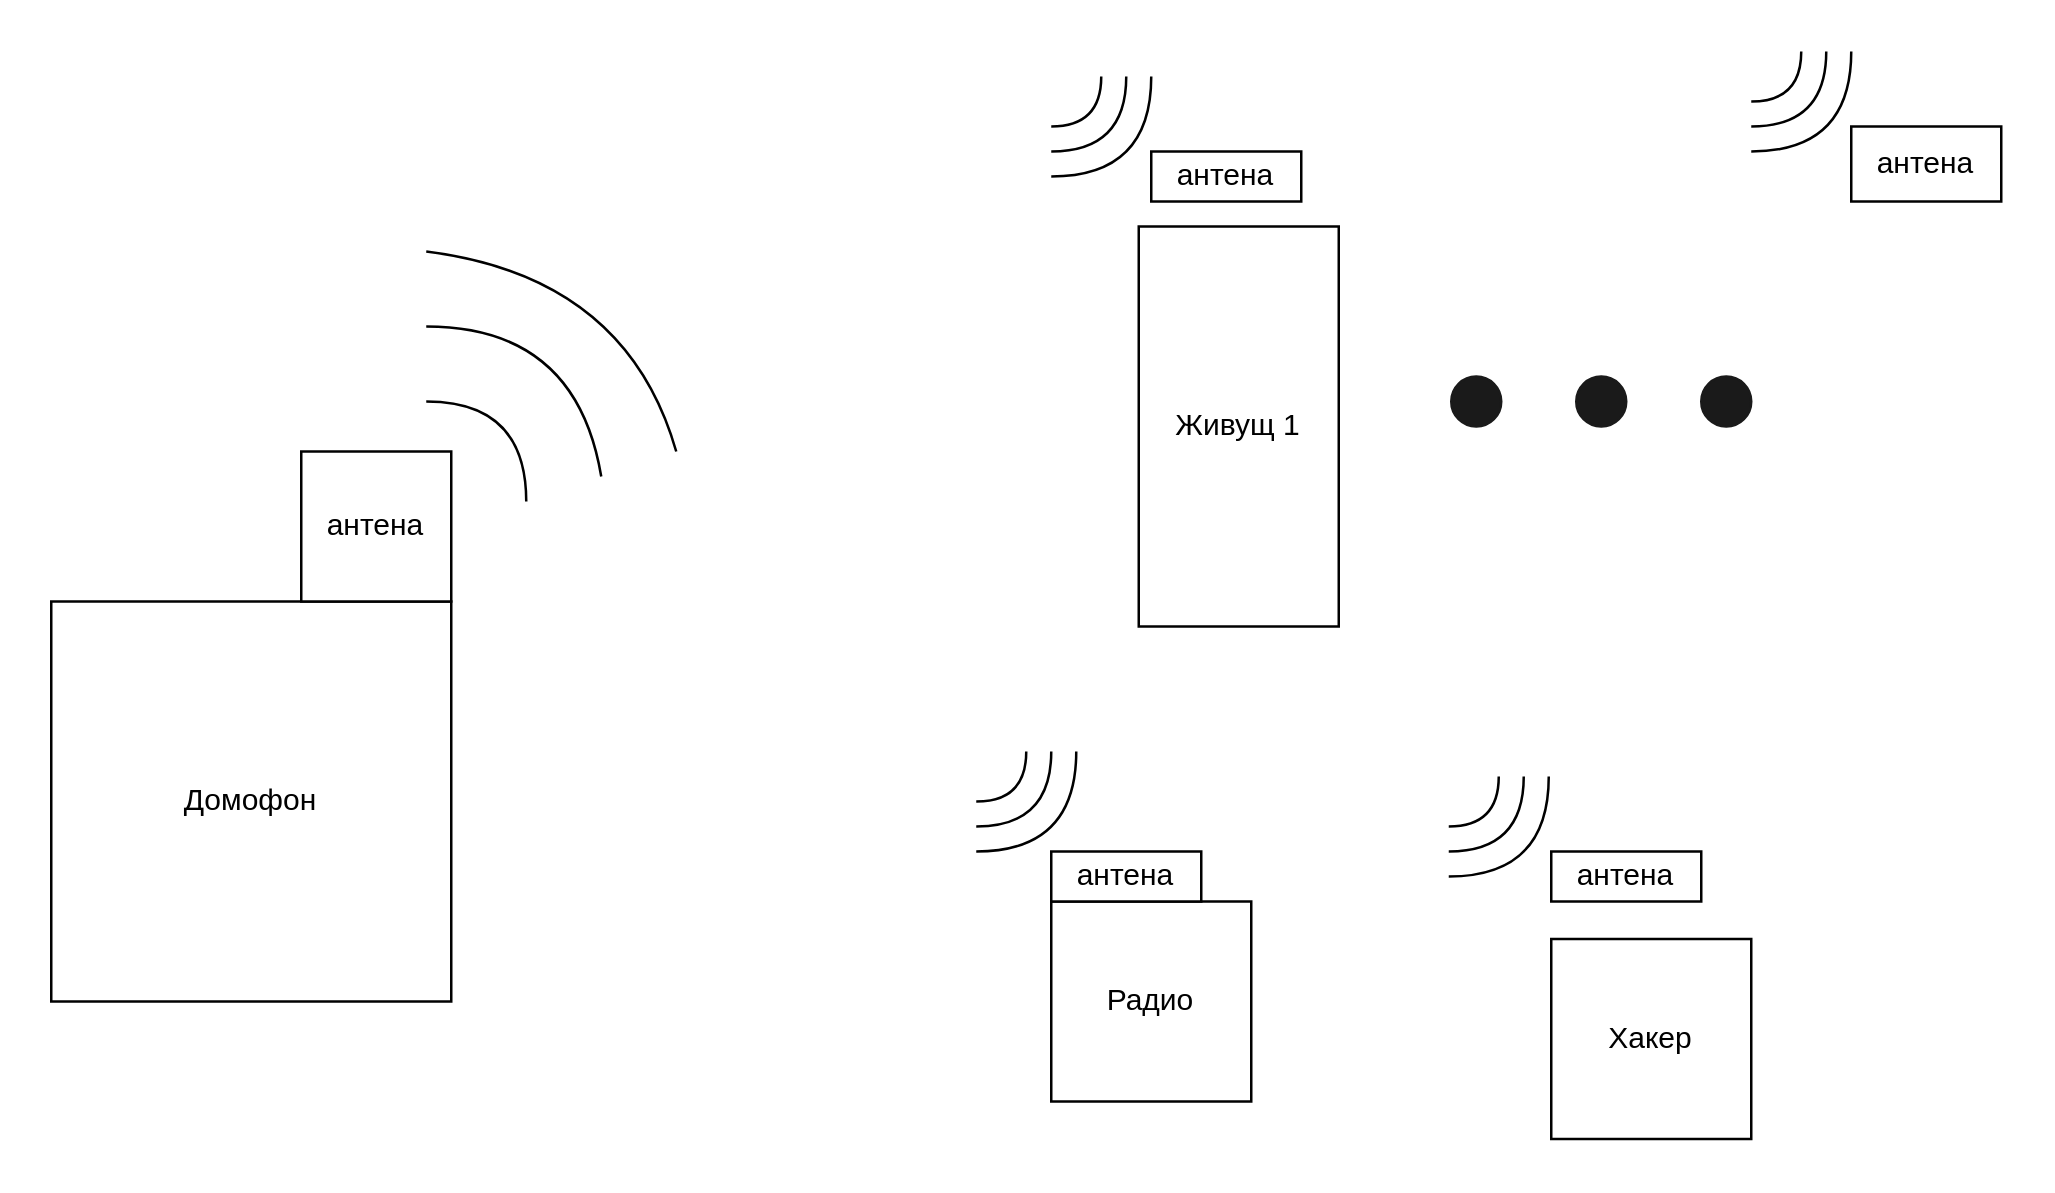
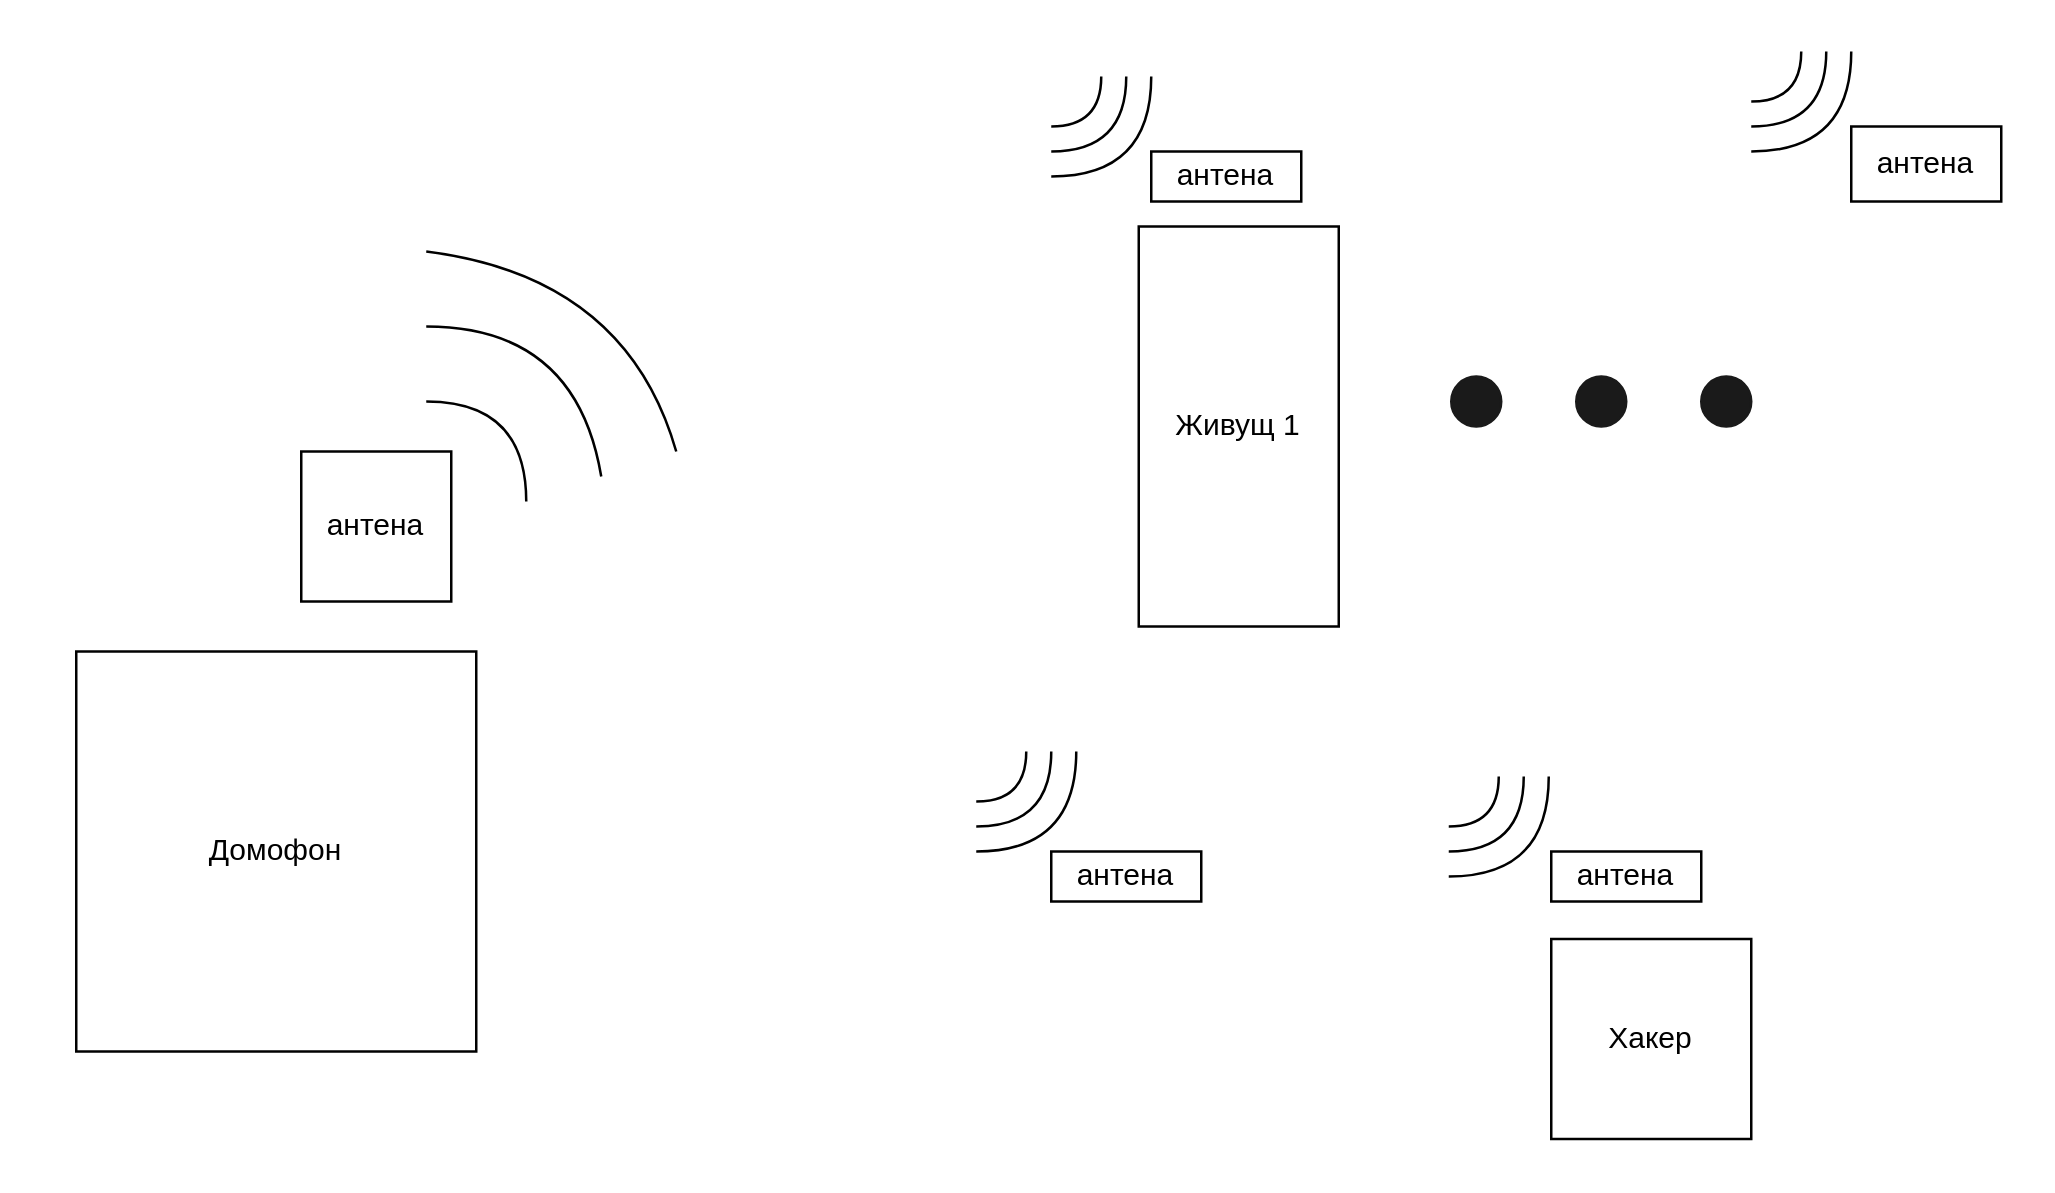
- <mxCell id="6" value="Домофон" style="whiteSpace=wrap;html=1;aspect=fixed;" vertex="1" parent="1"><mxGeometry x="20" y="240" width="160" height="160" as="geometry" /></mxCell>
+ <mxCell id="6" value="Домофон" style="whiteSpace=wrap;html=1;aspect=fixed;" vertex="1" parent="1"><mxGeometry x="30" y="260" width="160" height="160" as="geometry" /></mxCell>
- <mxCell id="13" value="Радио" style="whiteSpace=wrap;html=1;aspect=fixed;" vertex="1" parent="1"><mxGeometry x="420" y="360" width="80" height="80" as="geometry" /></mxCell>
